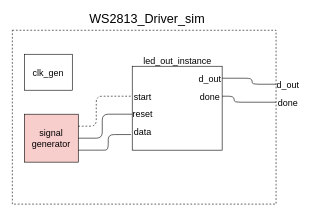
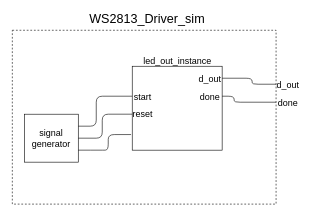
- <mxCell id="11" value="clk_gen" style="rounded=0;whiteSpace=wrap;html=1;fillColor=#ffffff;fontSize=15;" vertex="1" parent="1"><mxGeometry x="40" y="90" width="80" height="60" as="geometry" /></mxCell>
- <mxCell id="13" value="" style="endArrow=none;html=1;fontSize=15;exitX=1;exitY=0.25;exitDx=0;exitDy=0;entryX=0;entryY=0.5;entryDx=0;entryDy=0;dashed=1;" edge="1" parent="1" source="12" target="6"><mxGeometry width="50" height="50" relative="1" as="geometry"><mxPoint x="210" y="360" as="sourcePoint" /><mxPoint x="260" y="310" as="targetPoint" /><Array as="points"><mxPoint x="160" y="210" /><mxPoint x="160" y="160" /></Array></mxGeometry></mxCell>
+ <mxCell id="13" value="" style="endArrow=none;html=1;fontSize=15;exitX=1;exitY=0.25;exitDx=0;exitDy=0;entryX=0;entryY=0.5;entryDx=0;entryDy=0;" edge="1" parent="1" source="12" target="6"><mxGeometry width="50" height="50" relative="1" as="geometry"><mxPoint x="210" y="360" as="sourcePoint" /><mxPoint x="260" y="310" as="targetPoint" /><Array as="points"><mxPoint x="160" y="210" /><mxPoint x="160" y="160" /></Array></mxGeometry></mxCell>
- <mxCell id="8" value="data" style="text;html=1;strokeColor=none;fillColor=none;align=center;verticalAlign=middle;whiteSpace=wrap;rounded=0;fontSize=15;" vertex="1" parent="1"><mxGeometry x="220" y="210" width="35" height="20" as="geometry" /></mxCell>
- <mxCell id="12" value="signal&lt;br&gt;generator" style="rounded=0;whiteSpace=wrap;html=1;fillColor=#f8cecc;fontSize=15;" vertex="1" parent="1"><mxGeometry x="40" y="190" width="90" height="80" as="geometry" /></mxCell>
+ <mxCell id="12" value="signal&lt;br&gt;generator" style="rounded=0;whiteSpace=wrap;html=1;fillColor=#ffffff;fontSize=15;" vertex="1" parent="1"><mxGeometry x="40" y="190" width="90" height="80" as="geometry" /></mxCell>
